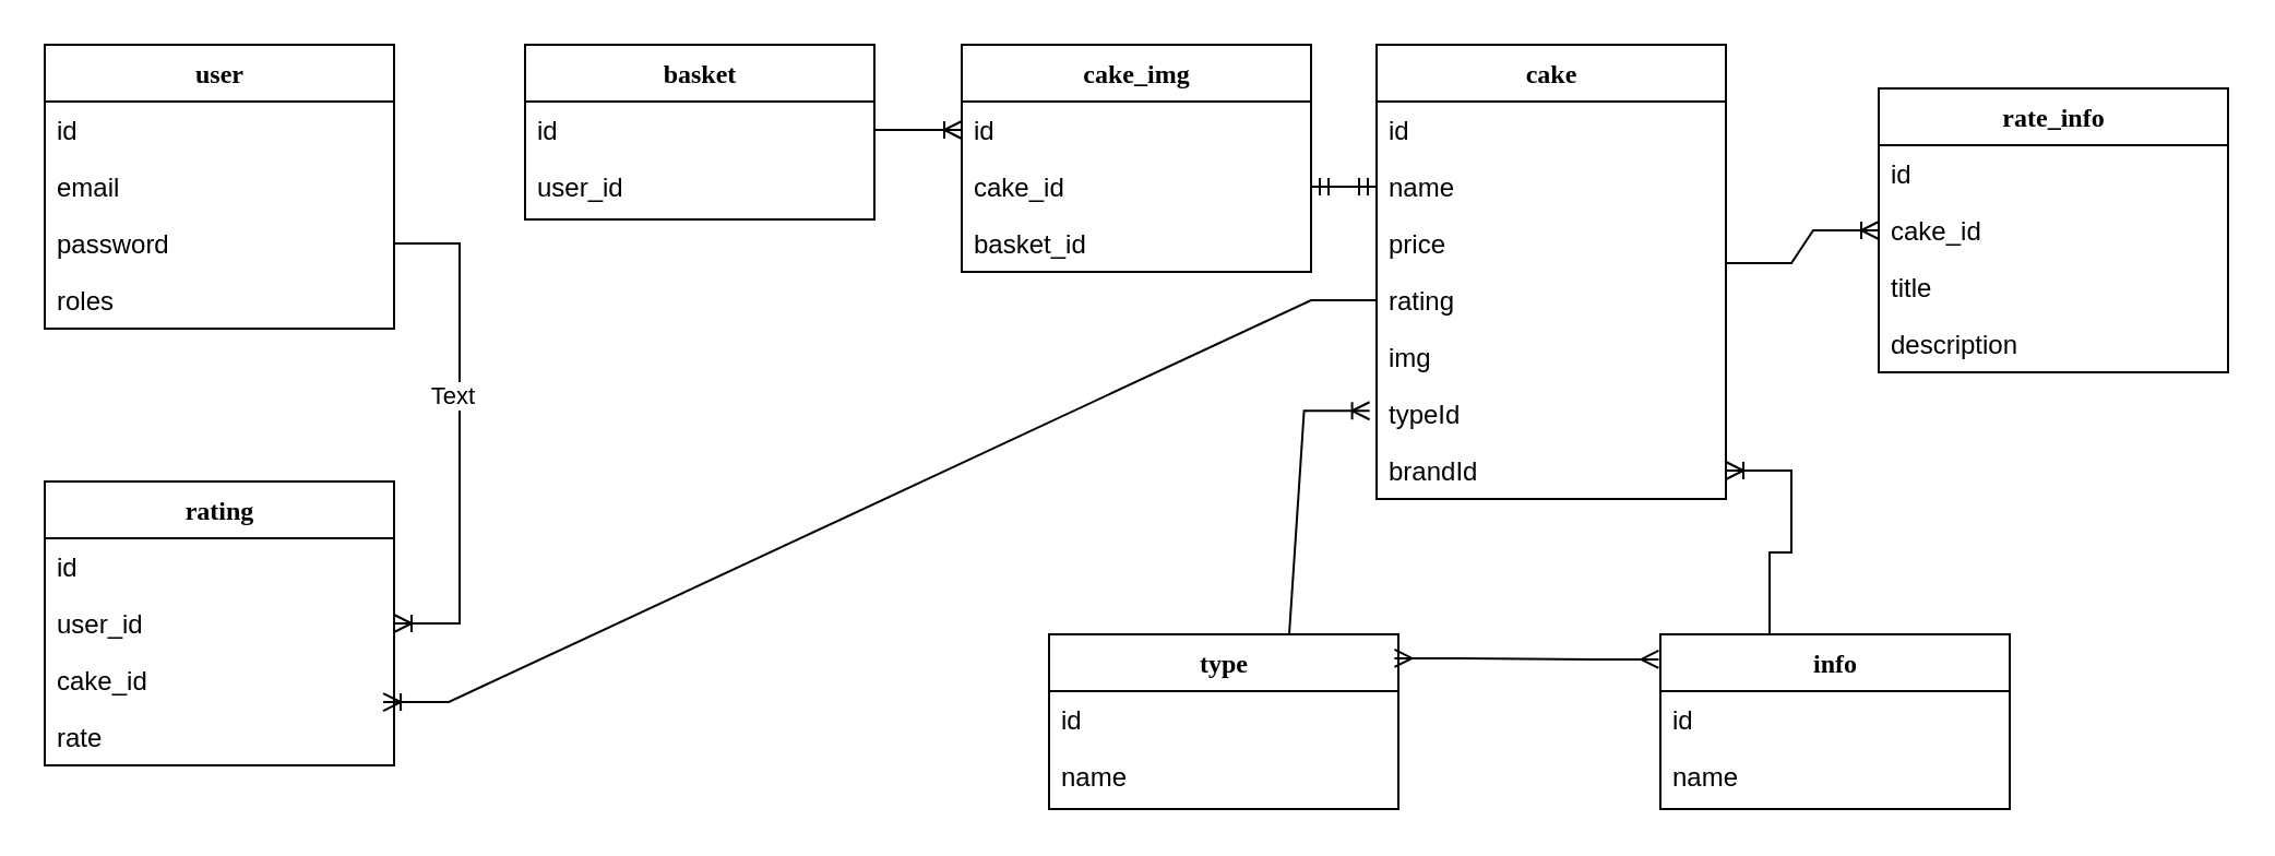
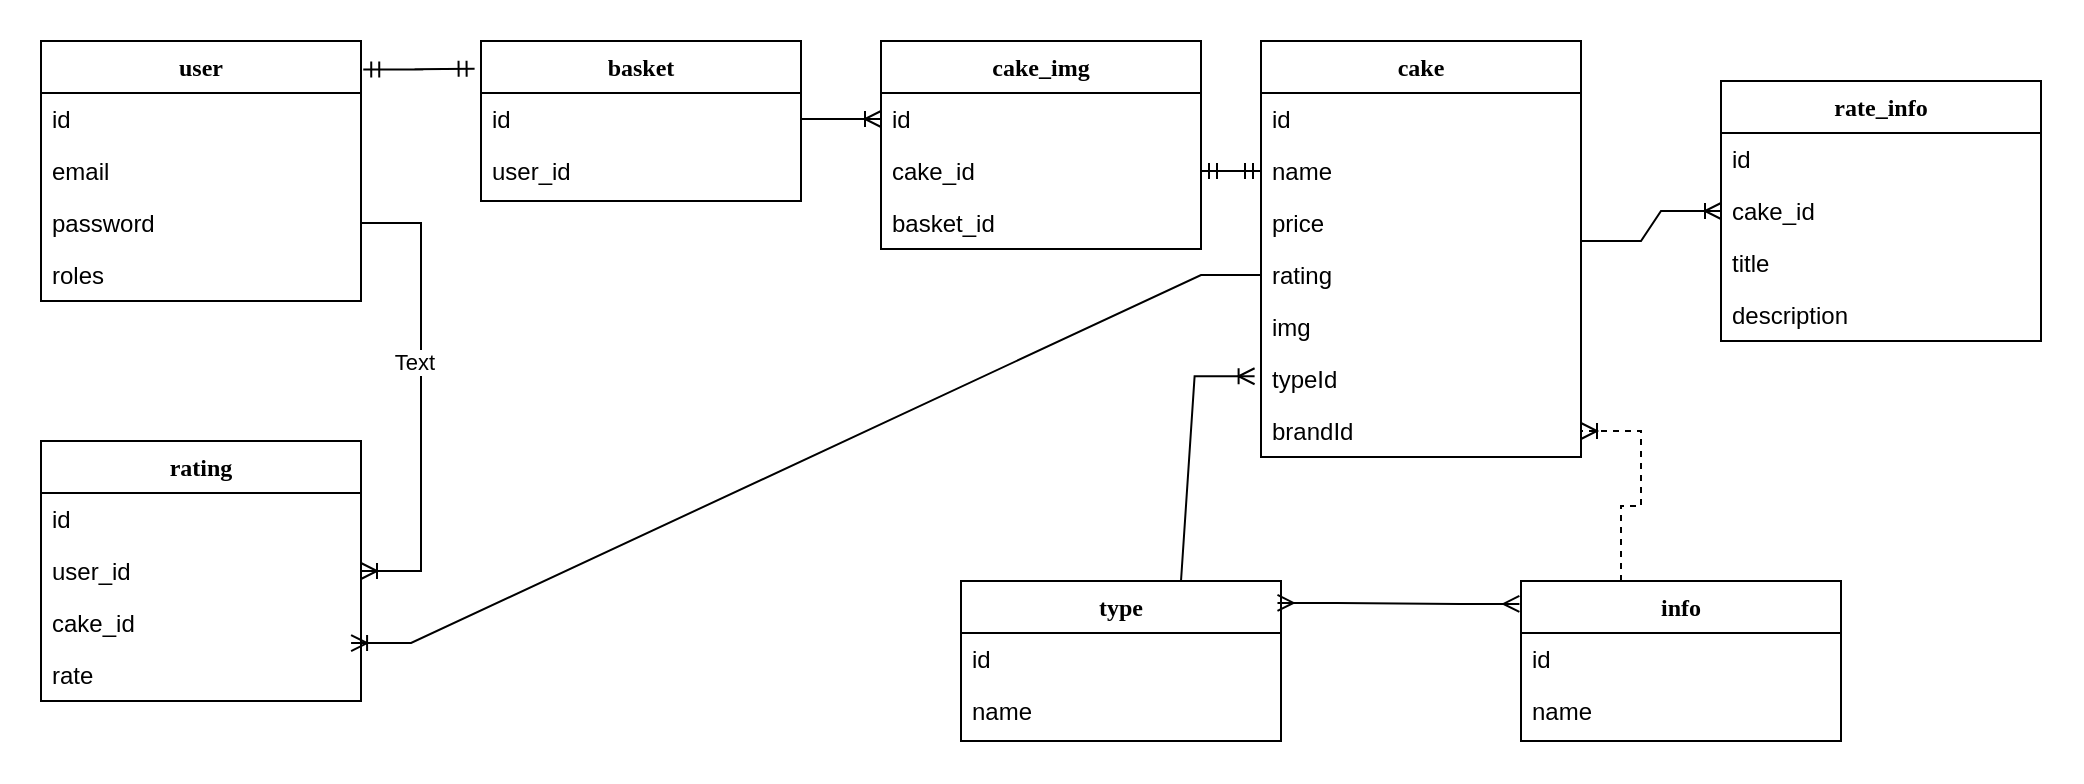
+ <mxCell id="10" value="" style="edgeStyle=entityRelationEdgeStyle;fontSize=12;html=1;endArrow=ERmandOne;startArrow=ERmandOne;rounded=0;entryX=-0.02;entryY=0.173;entryDx=0;entryDy=0;entryPerimeter=0;exitX=1.007;exitY=0.11;exitDx=0;exitDy=0;exitPerimeter=0;" parent="1" source="2" target="7" edge="1"><mxGeometry width="100" height="100" relative="1" as="geometry"><mxPoint x="180" y="90" as="sourcePoint" /><mxPoint x="280" y="-10" as="targetPoint" /></mxGeometry></mxCell>
- <mxCell id="26" value="" style="edgeStyle=entityRelationEdgeStyle;fontSize=12;html=1;endArrow=ERoneToMany;rounded=0;exitX=0.5;exitY=0;exitDx=0;exitDy=0;" parent="1" source="22" target="18" edge="1"><mxGeometry width="100" height="100" relative="1" as="geometry"><mxPoint x="820" y="270" as="sourcePoint" /><mxPoint x="920" y="170" as="targetPoint" /></mxGeometry></mxCell>
+ <mxCell id="26" value="" style="edgeStyle=entityRelationEdgeStyle;fontSize=12;html=1;endArrow=ERoneToMany;rounded=0;exitX=0.5;exitY=0;exitDx=0;exitDy=0;dashed=1;" parent="1" source="22" target="18" edge="1"><mxGeometry width="100" height="100" relative="1" as="geometry"><mxPoint x="820" y="270" as="sourcePoint" /><mxPoint x="920" y="170" as="targetPoint" /></mxGeometry></mxCell>
